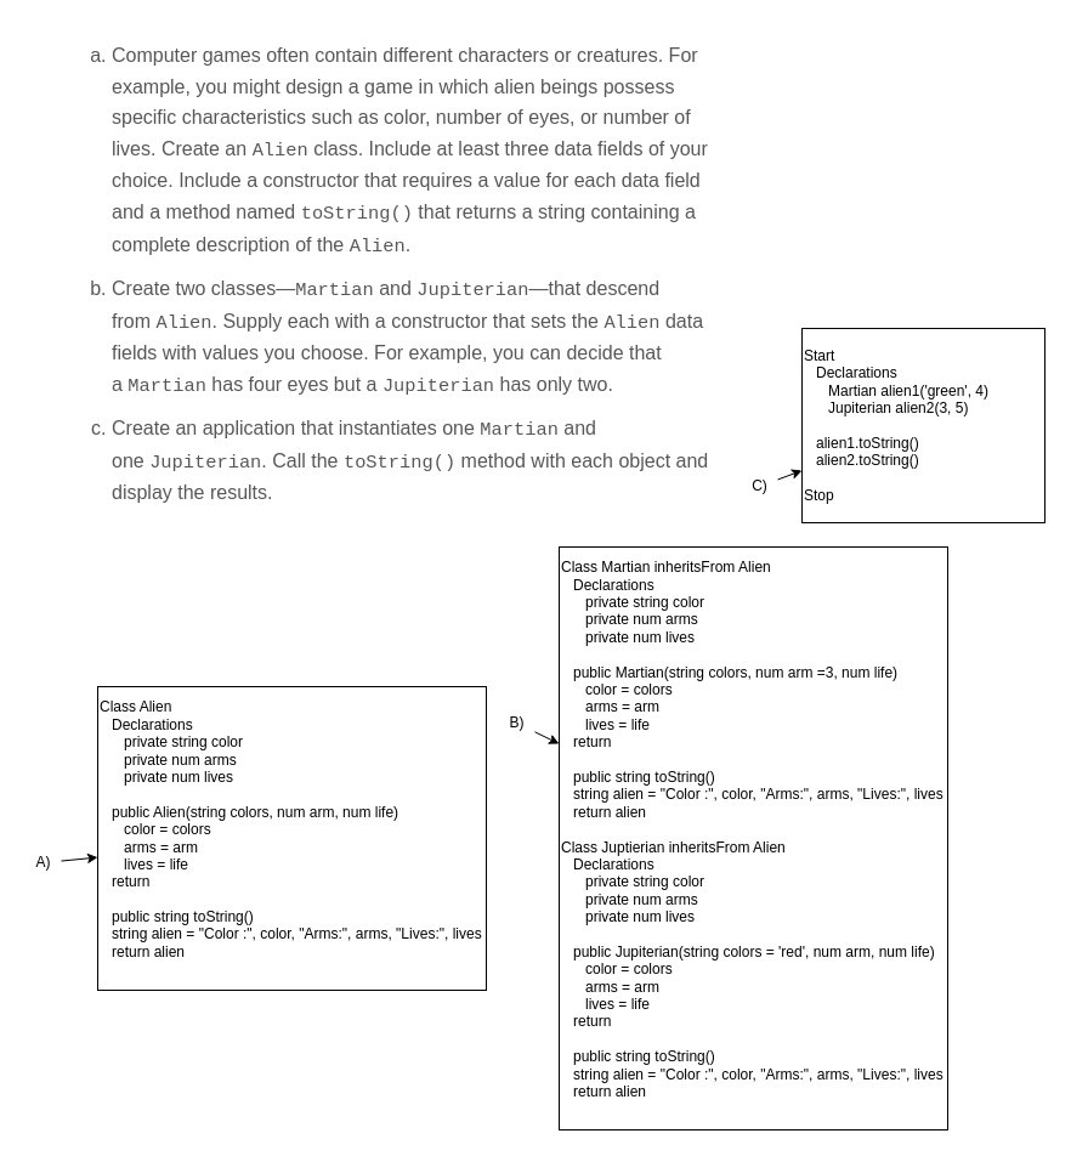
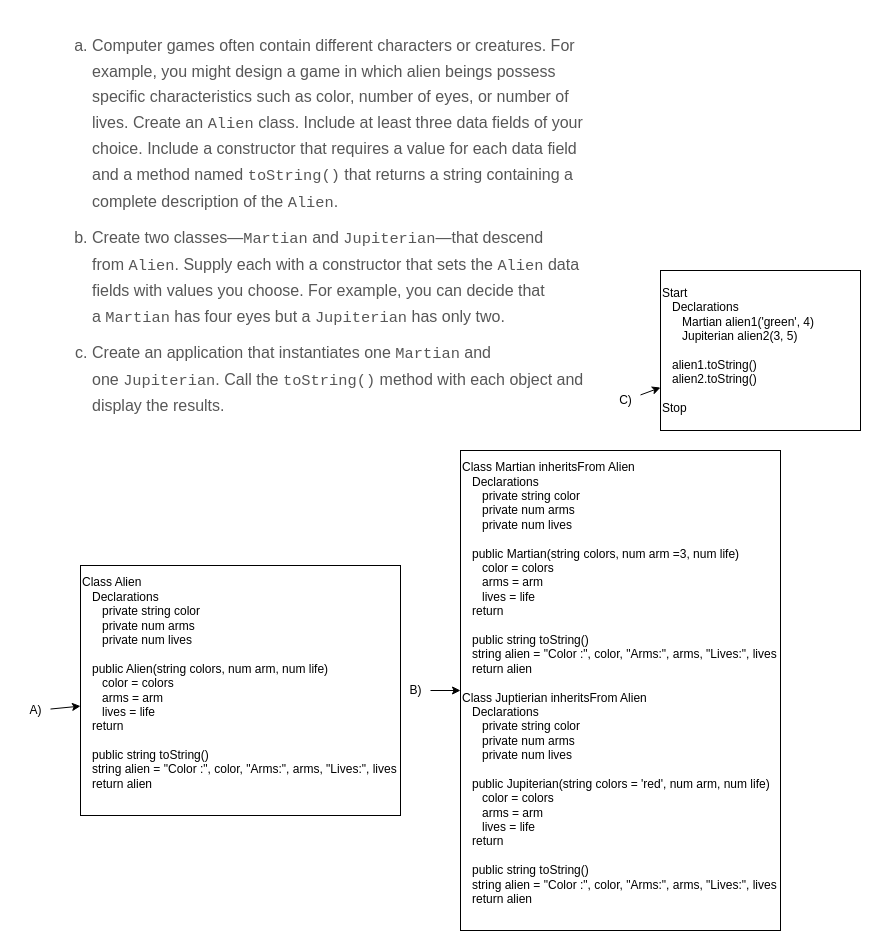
- <mxCell id="7" value="B)" style="text;html=1;align=center;verticalAlign=middle;resizable=0;points=[];autosize=1;strokeColor=none;fillColor=none;" vertex="1" parent="1"><mxGeometry x="410" y="585" width="30" height="20" as="geometry" /></mxCell>
+ <mxCell id="7" value="B)" style="text;html=1;align=center;verticalAlign=middle;resizable=0;points=[];autosize=1;strokeColor=none;fillColor=none;" vertex="1" parent="1"><mxGeometry x="400" y="680" width="30" height="20" as="geometry" /></mxCell>
